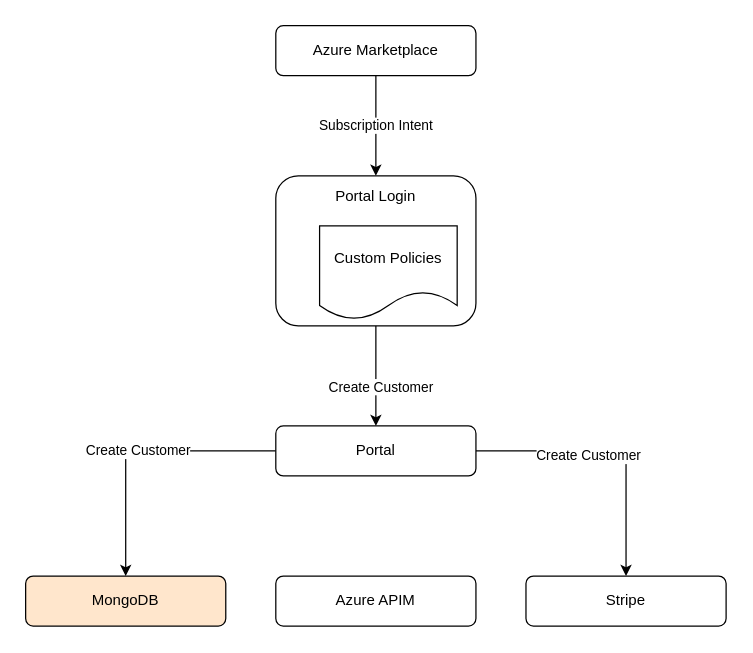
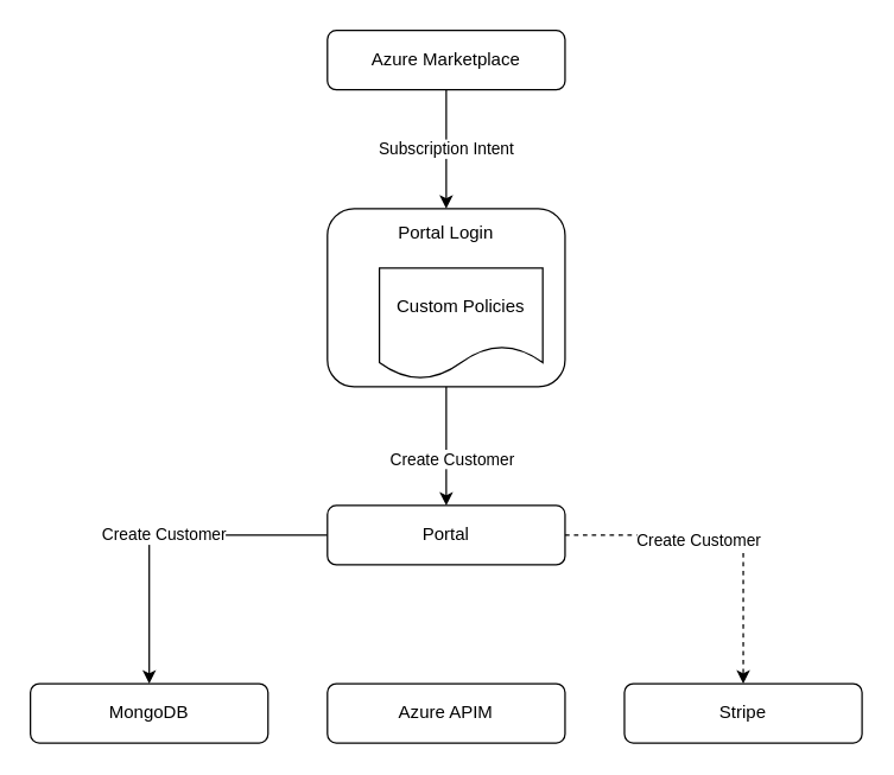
- <mxCell id="8" style="edgeStyle=orthogonalEdgeStyle;rounded=0;orthogonalLoop=1;jettySize=auto;html=1;" edge="1" parent="1" source="11" target="12"><mxGeometry relative="1" as="geometry" /></mxCell>
+ <mxCell id="8" style="edgeStyle=orthogonalEdgeStyle;rounded=0;orthogonalLoop=1;jettySize=auto;html=1;dashed=1;" edge="1" parent="1" source="11" target="12"><mxGeometry relative="1" as="geometry" /></mxCell>
- <mxCell id="13" value="MongoDB" style="rounded=1;whiteSpace=wrap;html=1;fillColor=#ffe6cc;" vertex="1" parent="1"><mxGeometry x="20" y="460" width="160" height="40" as="geometry" /></mxCell>
+ <mxCell id="13" value="MongoDB" style="rounded=1;whiteSpace=wrap;html=1;" vertex="1" parent="1"><mxGeometry x="20" y="460" width="160" height="40" as="geometry" /></mxCell>
